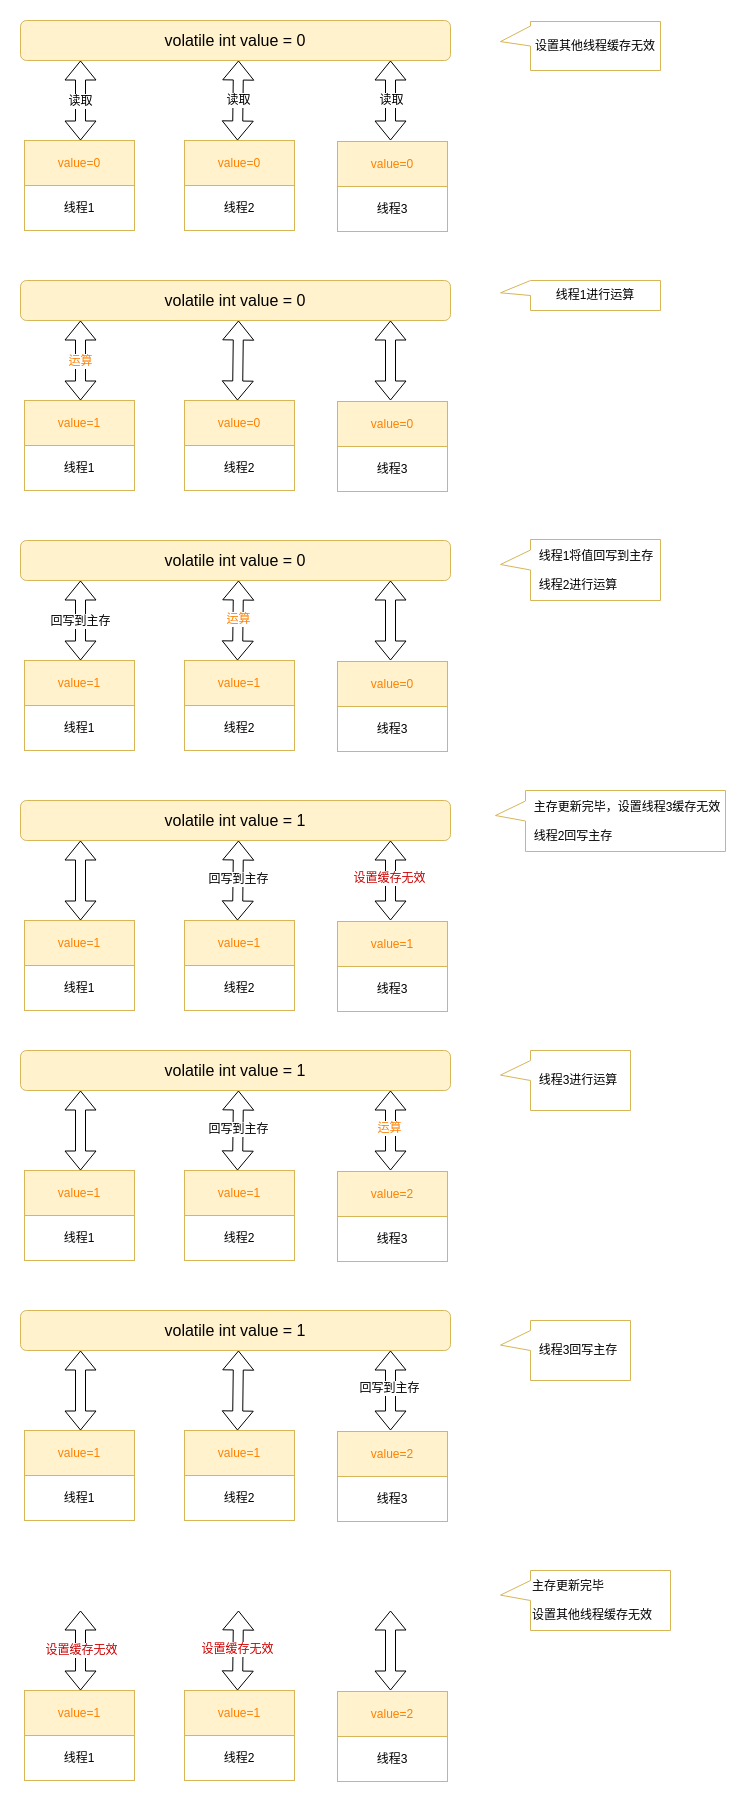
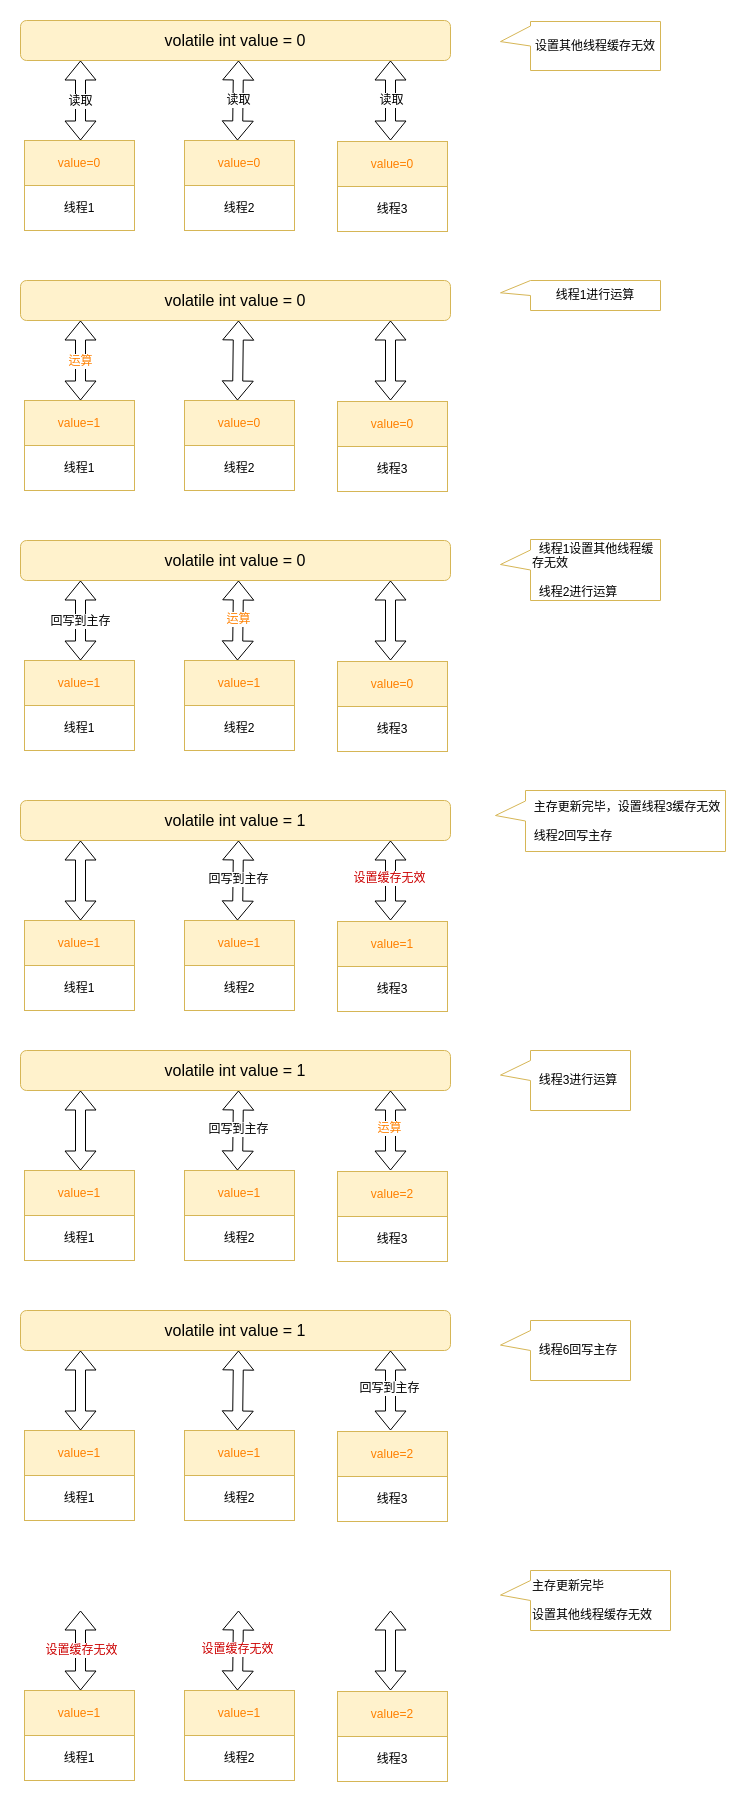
- <mxCell id="114" value="&amp;nbsp; 线程1将值回写到主存&lt;br&gt;&lt;br&gt;&amp;nbsp; 线程2进行运算" style="shape=callout;whiteSpace=wrap;html=1;perimeter=calloutPerimeter;rounded=0;strokeColor=#D6B656;fontColor=#000000;flipV=0;flipH=1;direction=north;position2=0.59;align=left;" vertex="1" parent="1"><mxGeometry x="500" y="539" width="160" height="61" as="geometry" /></mxCell>
+ <mxCell id="114" value="&amp;nbsp; 线程1设置其他线程缓存无效&lt;br&gt;&lt;br&gt;&amp;nbsp; 线程2进行运算" style="shape=callout;whiteSpace=wrap;html=1;perimeter=calloutPerimeter;rounded=0;strokeColor=#D6B656;fontColor=#000000;flipV=0;flipH=1;direction=north;position2=0.59;align=left;" vertex="1" parent="1"><mxGeometry x="500" y="539" width="160" height="61" as="geometry" /></mxCell>
- <mxCell id="117" value="&amp;nbsp; 线程3回写主存" style="shape=callout;whiteSpace=wrap;html=1;perimeter=calloutPerimeter;rounded=0;strokeColor=#D6B656;fontColor=#000000;flipV=0;flipH=1;direction=north;position2=0.59;align=left;" vertex="1" parent="1"><mxGeometry x="500" y="1320" width="130" height="60" as="geometry" /></mxCell>
+ <mxCell id="117" value="&amp;nbsp; 线程6回写主存" style="shape=callout;whiteSpace=wrap;html=1;perimeter=calloutPerimeter;rounded=0;strokeColor=#D6B656;fontColor=#000000;flipV=0;flipH=1;direction=north;position2=0.59;align=left;" vertex="1" parent="1"><mxGeometry x="500" y="1320" width="130" height="60" as="geometry" /></mxCell>
